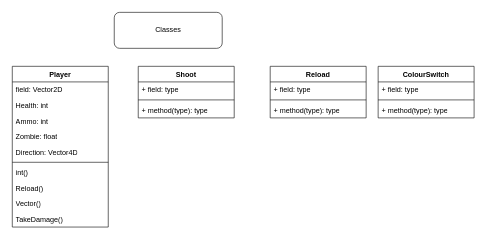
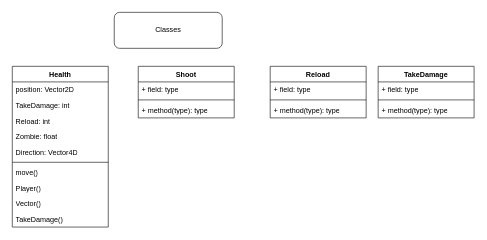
- <mxCell id="3" value="Player" style="swimlane;fontStyle=1;align=center;verticalAlign=top;childLayout=stackLayout;horizontal=1;startSize=26;horizontalStack=0;resizeParent=1;resizeParentMax=0;resizeLast=0;collapsible=1;marginBottom=0;whiteSpace=wrap;html=1;" vertex="1" parent="1"><mxGeometry x="20" y="110" width="160" height="268" as="geometry" /></mxCell>
+ <mxCell id="3" value="Health" style="swimlane;fontStyle=1;align=center;verticalAlign=top;childLayout=stackLayout;horizontal=1;startSize=26;horizontalStack=0;resizeParent=1;resizeParentMax=0;resizeLast=0;collapsible=1;marginBottom=0;whiteSpace=wrap;html=1;" vertex="1" parent="1"><mxGeometry x="20" y="110" width="160" height="268" as="geometry" /></mxCell>
- <mxCell id="22" value="ColourSwitch" style="swimlane;fontStyle=1;align=center;verticalAlign=top;childLayout=stackLayout;horizontal=1;startSize=26;horizontalStack=0;resizeParent=1;resizeParentMax=0;resizeLast=0;collapsible=1;marginBottom=0;whiteSpace=wrap;html=1;" vertex="1" parent="1"><mxGeometry x="630" y="110" width="160" height="86" as="geometry" /></mxCell>
+ <mxCell id="22" value="TakeDamage" style="swimlane;fontStyle=1;align=center;verticalAlign=top;childLayout=stackLayout;horizontal=1;startSize=26;horizontalStack=0;resizeParent=1;resizeParentMax=0;resizeLast=0;collapsible=1;marginBottom=0;whiteSpace=wrap;html=1;" vertex="1" parent="1"><mxGeometry x="630" y="110" width="160" height="86" as="geometry" /></mxCell>
- <mxCell id="4" value="field: Vector2D&lt;div&gt;&lt;br&gt;&lt;/div&gt;" style="text;strokeColor=none;fillColor=none;align=left;verticalAlign=top;spacingLeft=4;spacingRight=4;overflow=hidden;rotatable=0;points=[[0,0.5],[1,0.5]];portConstraint=eastwest;whiteSpace=wrap;html=1;" vertex="1" parent="3"><mxGeometry y="26" width="160" height="26" as="geometry" /></mxCell>
+ <mxCell id="4" value="position: Vector2D&lt;div&gt;&lt;br&gt;&lt;/div&gt;" style="text;strokeColor=none;fillColor=none;align=left;verticalAlign=top;spacingLeft=4;spacingRight=4;overflow=hidden;rotatable=0;points=[[0,0.5],[1,0.5]];portConstraint=eastwest;whiteSpace=wrap;html=1;" vertex="1" parent="3"><mxGeometry y="26" width="160" height="26" as="geometry" /></mxCell>
- <mxCell id="5" value="Health: int" style="text;strokeColor=none;fillColor=none;align=left;verticalAlign=top;spacingLeft=4;spacingRight=4;overflow=hidden;rotatable=0;points=[[0,0.5],[1,0.5]];portConstraint=eastwest;whiteSpace=wrap;html=1;" vertex="1" parent="3"><mxGeometry y="52" width="160" height="26" as="geometry" /></mxCell>
+ <mxCell id="5" value="TakeDamage: int" style="text;strokeColor=none;fillColor=none;align=left;verticalAlign=top;spacingLeft=4;spacingRight=4;overflow=hidden;rotatable=0;points=[[0,0.5],[1,0.5]];portConstraint=eastwest;whiteSpace=wrap;html=1;" vertex="1" parent="3"><mxGeometry y="52" width="160" height="26" as="geometry" /></mxCell>
- <mxCell id="6" value="Ammo: int" style="text;strokeColor=none;fillColor=none;align=left;verticalAlign=top;spacingLeft=4;spacingRight=4;overflow=hidden;rotatable=0;points=[[0,0.5],[1,0.5]];portConstraint=eastwest;whiteSpace=wrap;html=1;" vertex="1" parent="3"><mxGeometry y="78" width="160" height="26" as="geometry" /></mxCell>
+ <mxCell id="6" value="Reload: int" style="text;strokeColor=none;fillColor=none;align=left;verticalAlign=top;spacingLeft=4;spacingRight=4;overflow=hidden;rotatable=0;points=[[0,0.5],[1,0.5]];portConstraint=eastwest;whiteSpace=wrap;html=1;" vertex="1" parent="3"><mxGeometry y="78" width="160" height="26" as="geometry" /></mxCell>
- <mxCell id="10" value="int()" style="text;strokeColor=none;fillColor=none;align=left;verticalAlign=top;spacingLeft=4;spacingRight=4;overflow=hidden;rotatable=0;points=[[0,0.5],[1,0.5]];portConstraint=eastwest;whiteSpace=wrap;html=1;" vertex="1" parent="3"><mxGeometry y="164" width="160" height="26" as="geometry" /></mxCell>
+ <mxCell id="10" value="move()" style="text;strokeColor=none;fillColor=none;align=left;verticalAlign=top;spacingLeft=4;spacingRight=4;overflow=hidden;rotatable=0;points=[[0,0.5],[1,0.5]];portConstraint=eastwest;whiteSpace=wrap;html=1;" vertex="1" parent="3"><mxGeometry y="164" width="160" height="26" as="geometry" /></mxCell>
- <mxCell id="11" value="Reload()" style="text;strokeColor=none;fillColor=none;align=left;verticalAlign=top;spacingLeft=4;spacingRight=4;overflow=hidden;rotatable=0;points=[[0,0.5],[1,0.5]];portConstraint=eastwest;whiteSpace=wrap;html=1;" vertex="1" parent="3"><mxGeometry y="190" width="160" height="26" as="geometry" /></mxCell>
+ <mxCell id="11" value="Player()" style="text;strokeColor=none;fillColor=none;align=left;verticalAlign=top;spacingLeft=4;spacingRight=4;overflow=hidden;rotatable=0;points=[[0,0.5],[1,0.5]];portConstraint=eastwest;whiteSpace=wrap;html=1;" vertex="1" parent="3"><mxGeometry y="190" width="160" height="26" as="geometry" /></mxCell>
